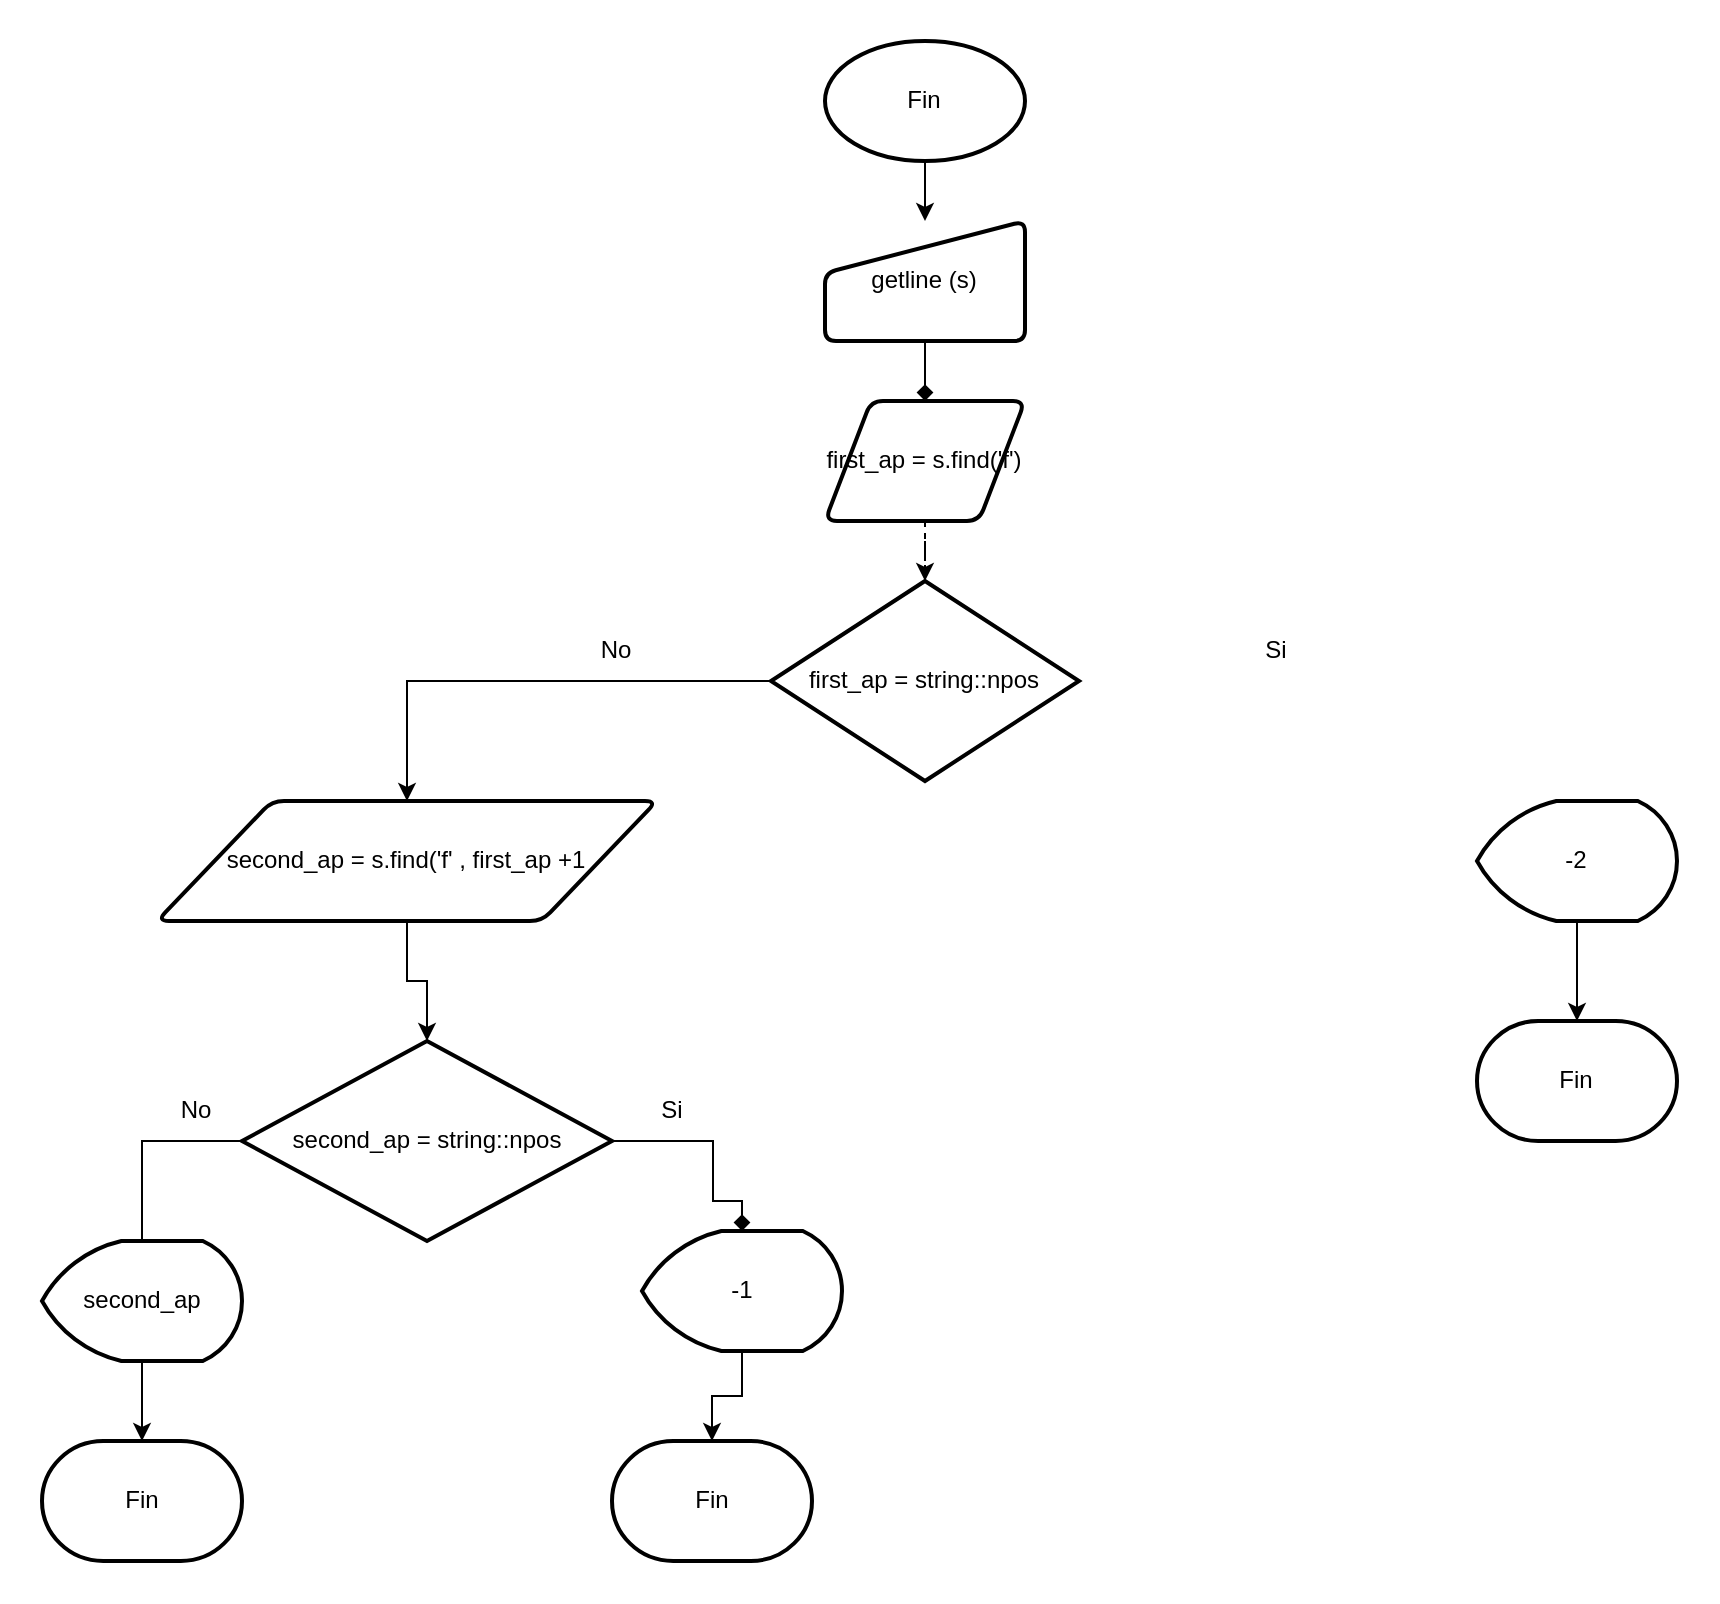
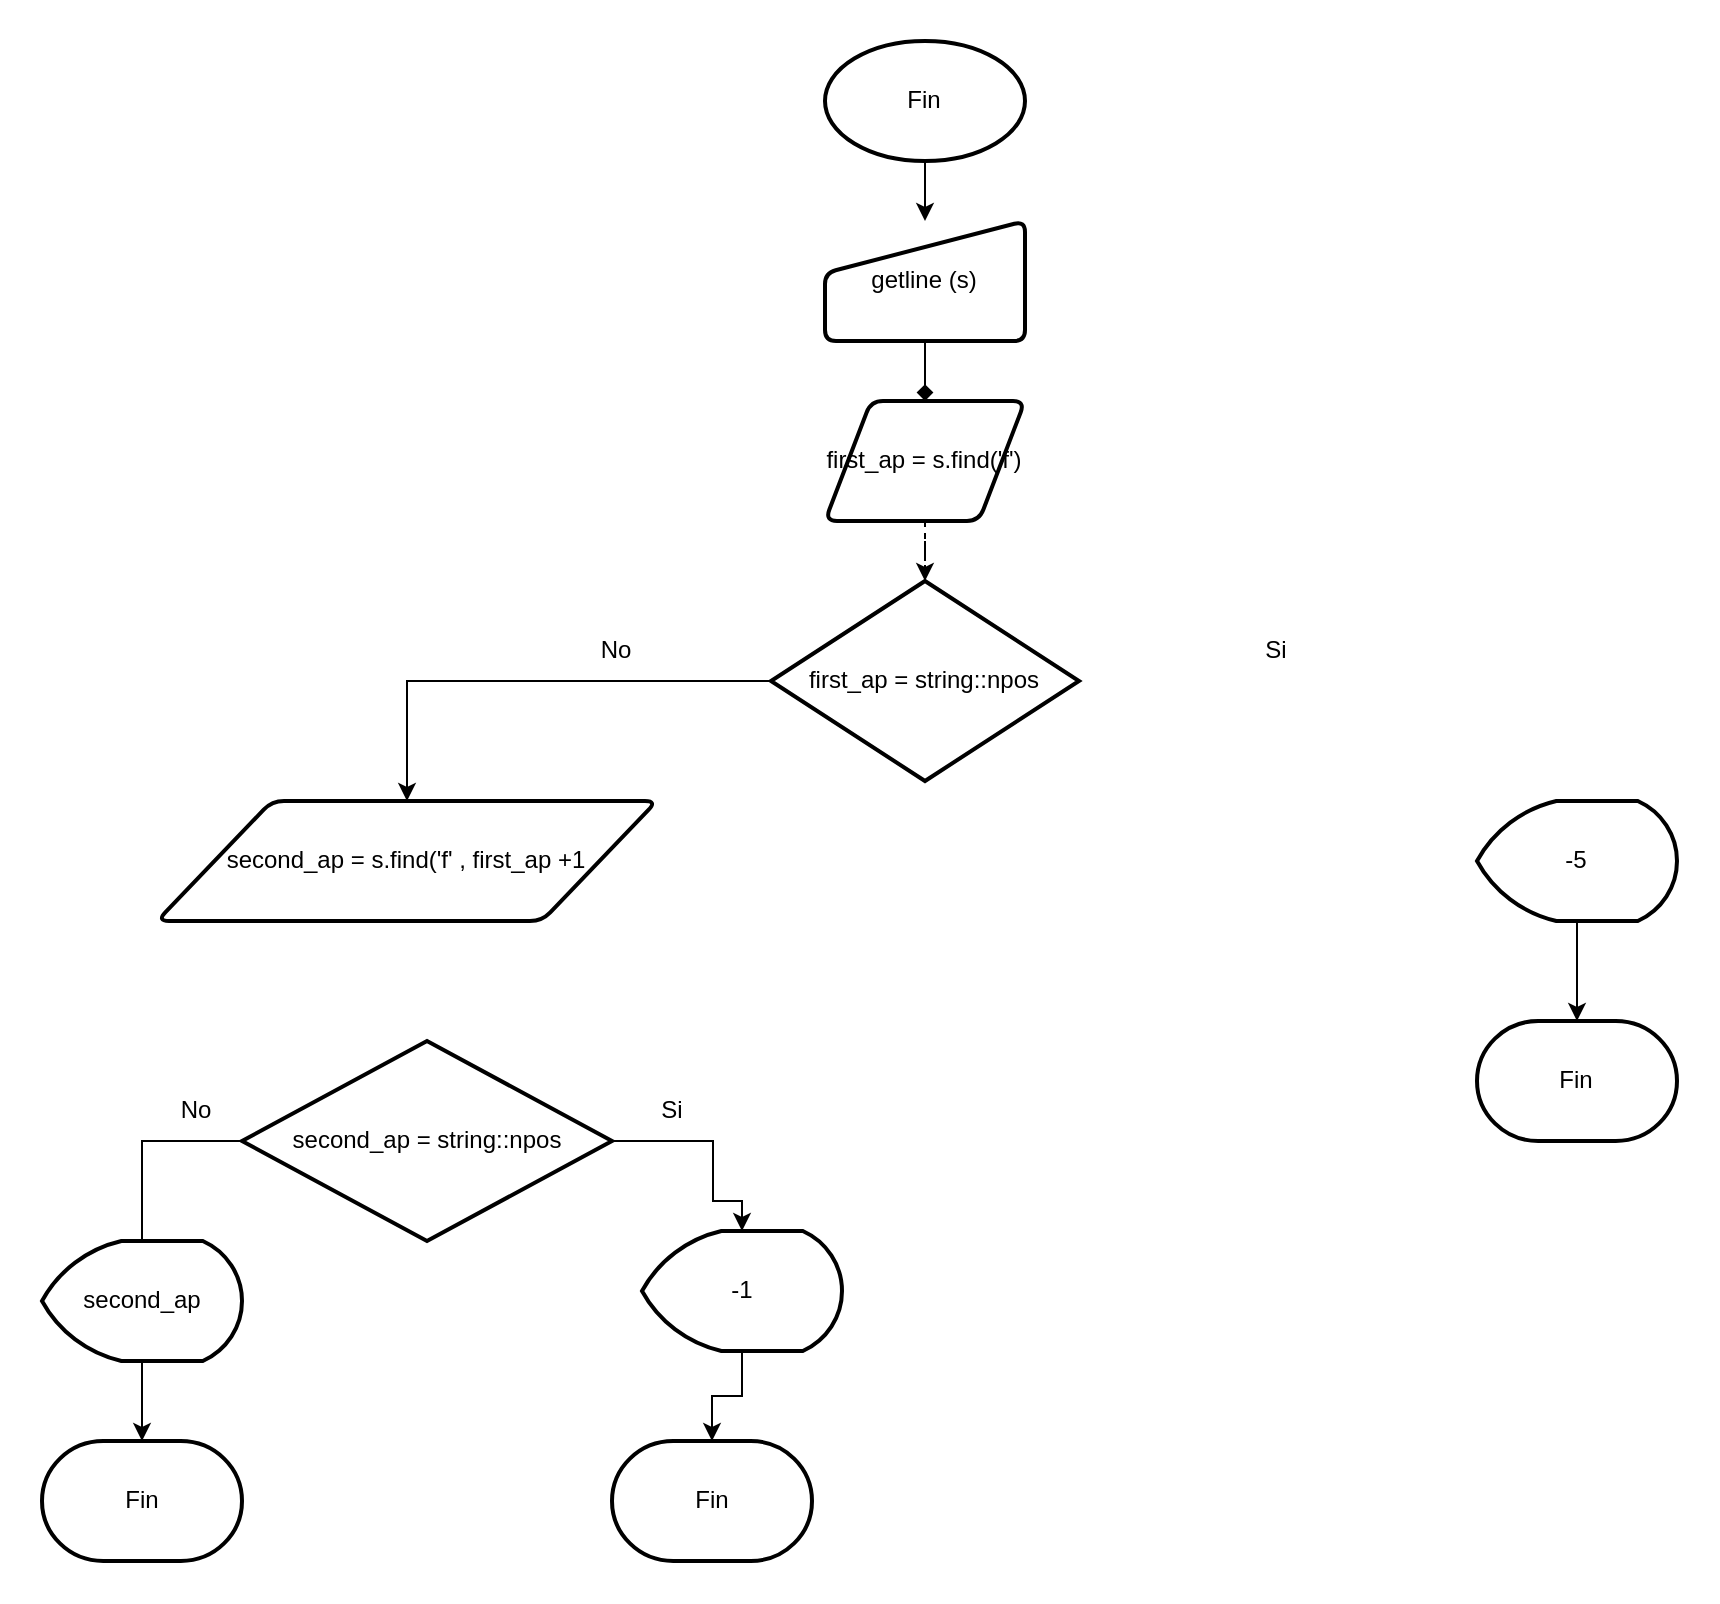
- <mxCell id="23" value="-2" style="strokeWidth=2;html=1;shape=mxgraph.flowchart.display;whiteSpace=wrap;" vertex="1" parent="1"><mxGeometry x="738" y="400" width="100" height="60" as="geometry" /></mxCell>
+ <mxCell id="23" value="-5" style="strokeWidth=2;html=1;shape=mxgraph.flowchart.display;whiteSpace=wrap;" vertex="1" parent="1"><mxGeometry x="738" y="400" width="100" height="60" as="geometry" /></mxCell>
- <mxCell id="10" value="" style="edgeStyle=orthogonalEdgeStyle;rounded=0;orthogonalLoop=1;jettySize=auto;html=1;" edge="1" parent="1" source="11" target="13"><mxGeometry relative="1" as="geometry" /></mxCell>
- <mxCell id="19" style="edgeStyle=orthogonalEdgeStyle;rounded=0;orthogonalLoop=1;jettySize=auto;html=1;entryX=0.5;entryY=0;entryDx=0;entryDy=0;entryPerimeter=0;endArrow=diamond;" edge="1" parent="1" source="13" target="18"><mxGeometry relative="1" as="geometry"><Array as="points"><mxPoint x="356" y="570" /><mxPoint x="356" y="600" /></Array></mxGeometry></mxCell>
+ <mxCell id="19" style="edgeStyle=orthogonalEdgeStyle;rounded=0;orthogonalLoop=1;jettySize=auto;html=1;entryX=0.5;entryY=0;entryDx=0;entryDy=0;entryPerimeter=0;" edge="1" parent="1" source="13" target="18"><mxGeometry relative="1" as="geometry"><Array as="points"><mxPoint x="356" y="570" /><mxPoint x="356" y="600" /></Array></mxGeometry></mxCell>
